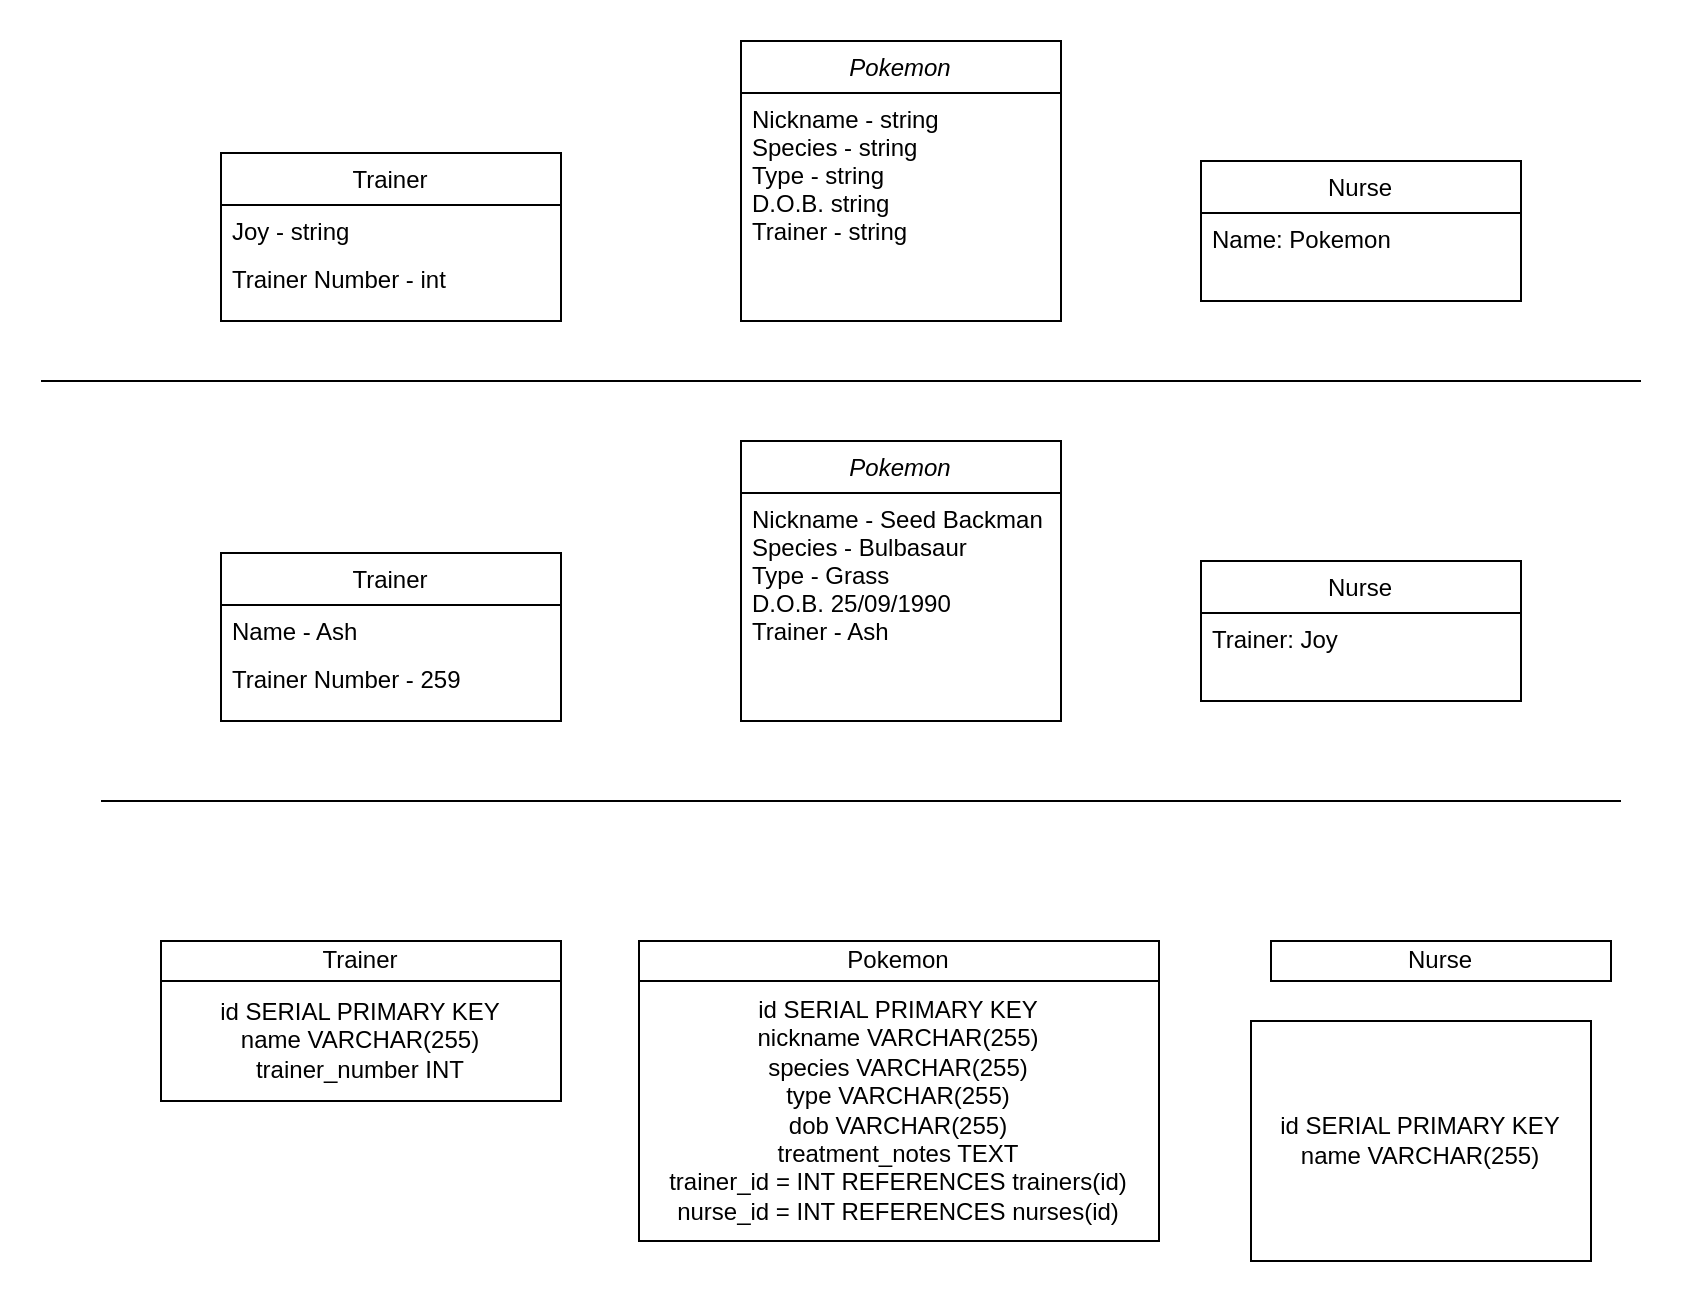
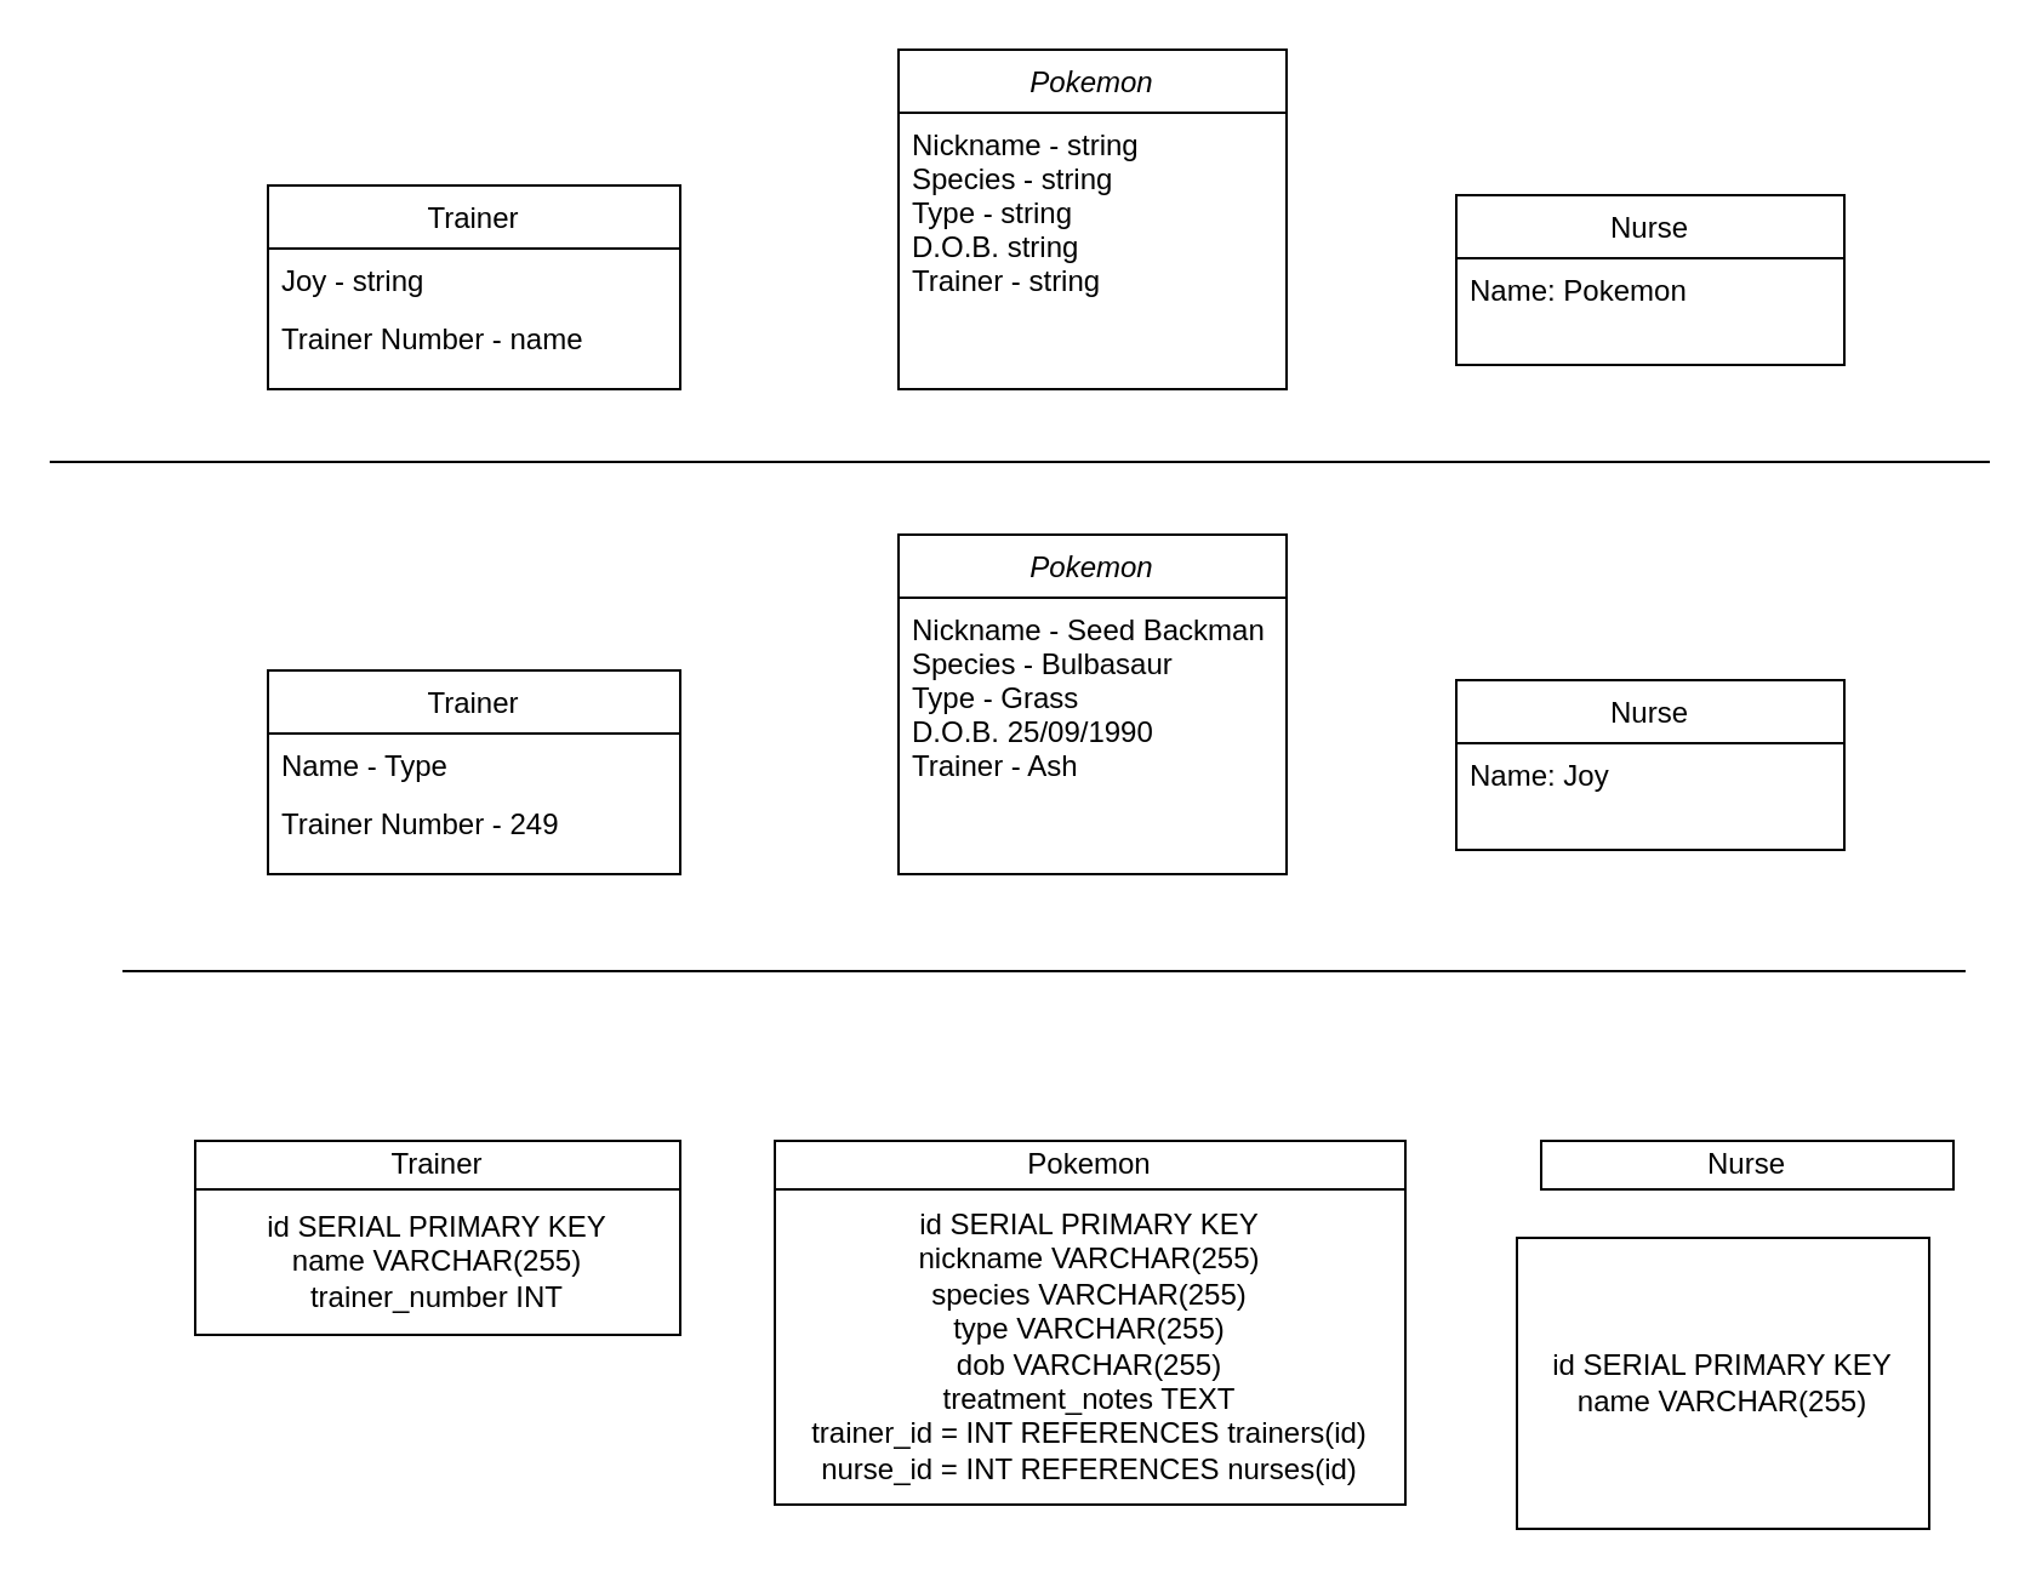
- <mxCell id="6" value="Trainer Number - int" style="text;align=left;verticalAlign=top;spacingLeft=4;spacingRight=4;overflow=hidden;rotatable=0;points=[[0,0.5],[1,0.5]];portConstraint=eastwest;rounded=0;shadow=0;html=0;" parent="4" vertex="1"><mxGeometry y="50" width="170" height="26" as="geometry" /></mxCell>
+ <mxCell id="6" value="Trainer Number - name" style="text;align=left;verticalAlign=top;spacingLeft=4;spacingRight=4;overflow=hidden;rotatable=0;points=[[0,0.5],[1,0.5]];portConstraint=eastwest;rounded=0;shadow=0;html=0;" parent="4" vertex="1"><mxGeometry y="50" width="170" height="26" as="geometry" /></mxCell>
- <mxCell id="21" value="Name - Ash" style="text;align=left;verticalAlign=top;spacingLeft=4;spacingRight=4;overflow=hidden;rotatable=0;points=[[0,0.5],[1,0.5]];portConstraint=eastwest;" vertex="1" parent="20"><mxGeometry y="26" width="170" height="24" as="geometry" /></mxCell>
+ <mxCell id="21" value="Name - Type" style="text;align=left;verticalAlign=top;spacingLeft=4;spacingRight=4;overflow=hidden;rotatable=0;points=[[0,0.5],[1,0.5]];portConstraint=eastwest;" vertex="1" parent="20"><mxGeometry y="26" width="170" height="24" as="geometry" /></mxCell>
- <mxCell id="24" value="Trainer: Joy" style="text;align=left;verticalAlign=top;spacingLeft=4;spacingRight=4;overflow=hidden;rotatable=0;points=[[0,0.5],[1,0.5]];portConstraint=eastwest;" vertex="1" parent="23"><mxGeometry y="26" width="160" height="26" as="geometry" /></mxCell>
+ <mxCell id="24" value="Name: Joy" style="text;align=left;verticalAlign=top;spacingLeft=4;spacingRight=4;overflow=hidden;rotatable=0;points=[[0,0.5],[1,0.5]];portConstraint=eastwest;" vertex="1" parent="23"><mxGeometry y="26" width="160" height="26" as="geometry" /></mxCell>
- <mxCell id="22" value="Trainer Number - 259" style="text;align=left;verticalAlign=top;spacingLeft=4;spacingRight=4;overflow=hidden;rotatable=0;points=[[0,0.5],[1,0.5]];portConstraint=eastwest;rounded=0;shadow=0;html=0;" vertex="1" parent="20"><mxGeometry y="50" width="170" height="26" as="geometry" /></mxCell>
+ <mxCell id="22" value="Trainer Number - 249" style="text;align=left;verticalAlign=top;spacingLeft=4;spacingRight=4;overflow=hidden;rotatable=0;points=[[0,0.5],[1,0.5]];portConstraint=eastwest;rounded=0;shadow=0;html=0;" vertex="1" parent="20"><mxGeometry y="50" width="170" height="26" as="geometry" /></mxCell>
